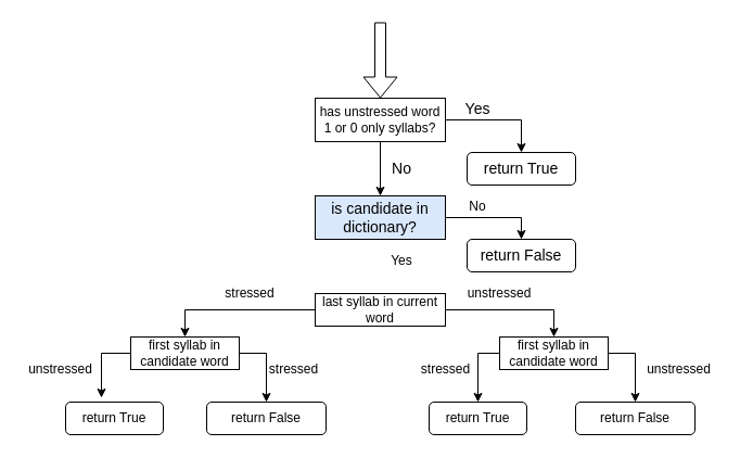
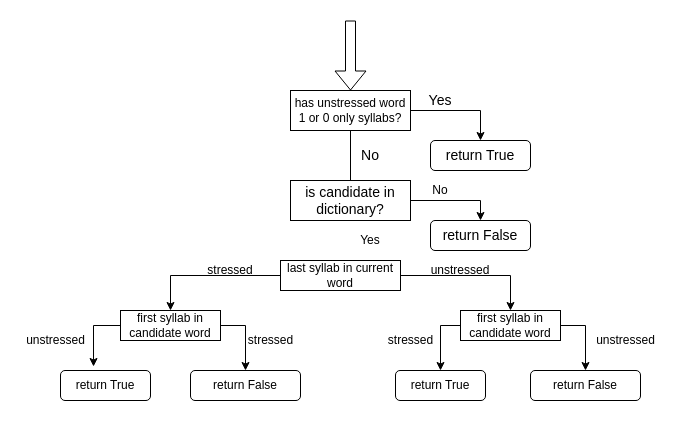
- <mxCell id="9" value="" style="endArrow=classic;html=1;fontSize=14;exitX=0.5;exitY=1;exitDx=0;exitDy=0;entryX=0.5;entryY=0;entryDx=0;entryDy=0;" parent="1" source="3" target="8" edge="1"><mxGeometry width="50" height="50" relative="1" as="geometry"><mxPoint x="430" y="230" as="sourcePoint" /><mxPoint x="480" y="180" as="targetPoint" /></mxGeometry></mxCell>
+ <mxCell id="9" value="" style="endArrow=none;html=1;fontSize=14;exitX=0.5;exitY=1;exitDx=0;exitDy=0;entryX=0.5;entryY=0;entryDx=0;entryDy=0;" parent="1" source="3" target="8" edge="1"><mxGeometry width="50" height="50" relative="1" as="geometry"><mxPoint x="430" y="230" as="sourcePoint" /><mxPoint x="480" y="180" as="targetPoint" /></mxGeometry></mxCell>
- <mxCell id="8" value="is candidate in dictionary?" style="rounded=0;whiteSpace=wrap;html=1;fontSize=14;fillColor=#dae8fc;" parent="1" vertex="1"><mxGeometry x="290" y="180" width="120" height="40" as="geometry" /></mxCell>
+ <mxCell id="8" value="is candidate in dictionary?" style="rounded=0;whiteSpace=wrap;html=1;fontSize=14;" parent="1" vertex="1"><mxGeometry x="290" y="180" width="120" height="40" as="geometry" /></mxCell>
- <mxCell id="14" value="last syllab in current word" style="rounded=0;whiteSpace=wrap;html=1;" parent="1" vertex="1"><mxGeometry x="290" y="270" width="120" height="30" as="geometry" /></mxCell>
+ <mxCell id="14" value="last syllab in current word" style="rounded=0;whiteSpace=wrap;html=1;" parent="1" vertex="1"><mxGeometry x="280" y="260" width="120" height="30" as="geometry" /></mxCell>
